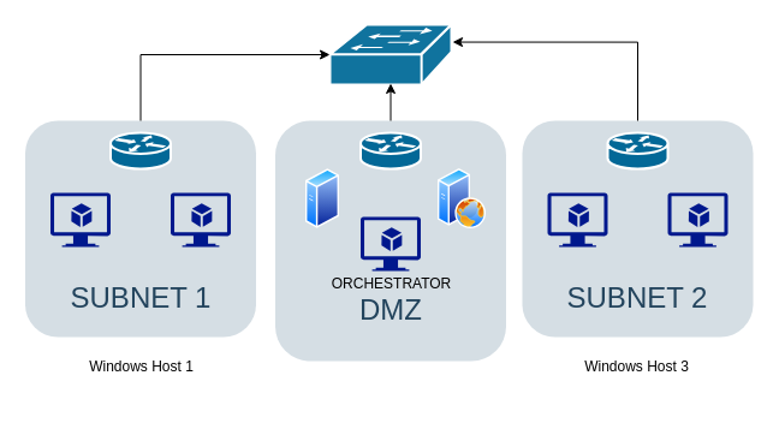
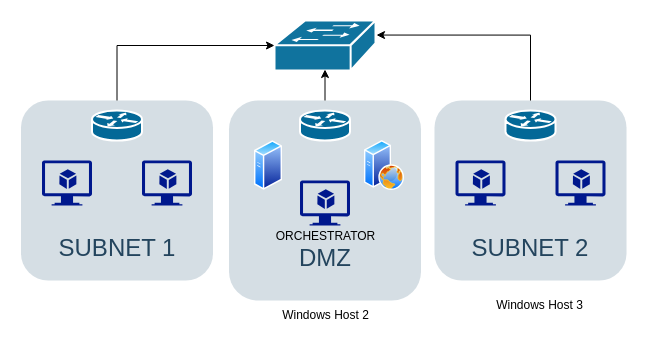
- <mxCell id="6" value="Windows Host 1" style="text;html=1;align=center;verticalAlign=middle;resizable=0;points=[];autosize=1;strokeColor=none;fillColor=none;" parent="1" vertex="1"><mxGeometry x="61.5" y="290" width="110" height="30" as="geometry" /></mxCell>
- <mxCell id="8" value="Windows Host 3" style="text;html=1;align=center;verticalAlign=middle;resizable=0;points=[];autosize=1;strokeColor=none;fillColor=none;" parent="1" vertex="1"><mxGeometry x="474" y="290" width="110" height="30" as="geometry" /></mxCell>
+ <mxCell id="8" value="Windows Host 3" style="text;html=1;align=center;verticalAlign=middle;resizable=0;points=[];autosize=1;strokeColor=none;fillColor=none;" parent="1" vertex="1"><mxGeometry x="484" y="290" width="110" height="30" as="geometry" /></mxCell>
+ <mxCell id="7" value="Windows Host 2" style="text;html=1;align=center;verticalAlign=middle;resizable=0;points=[];autosize=1;strokeColor=none;fillColor=none;" parent="1" vertex="1"><mxGeometry x="269.5" y="300" width="110" height="30" as="geometry" /></mxCell>
